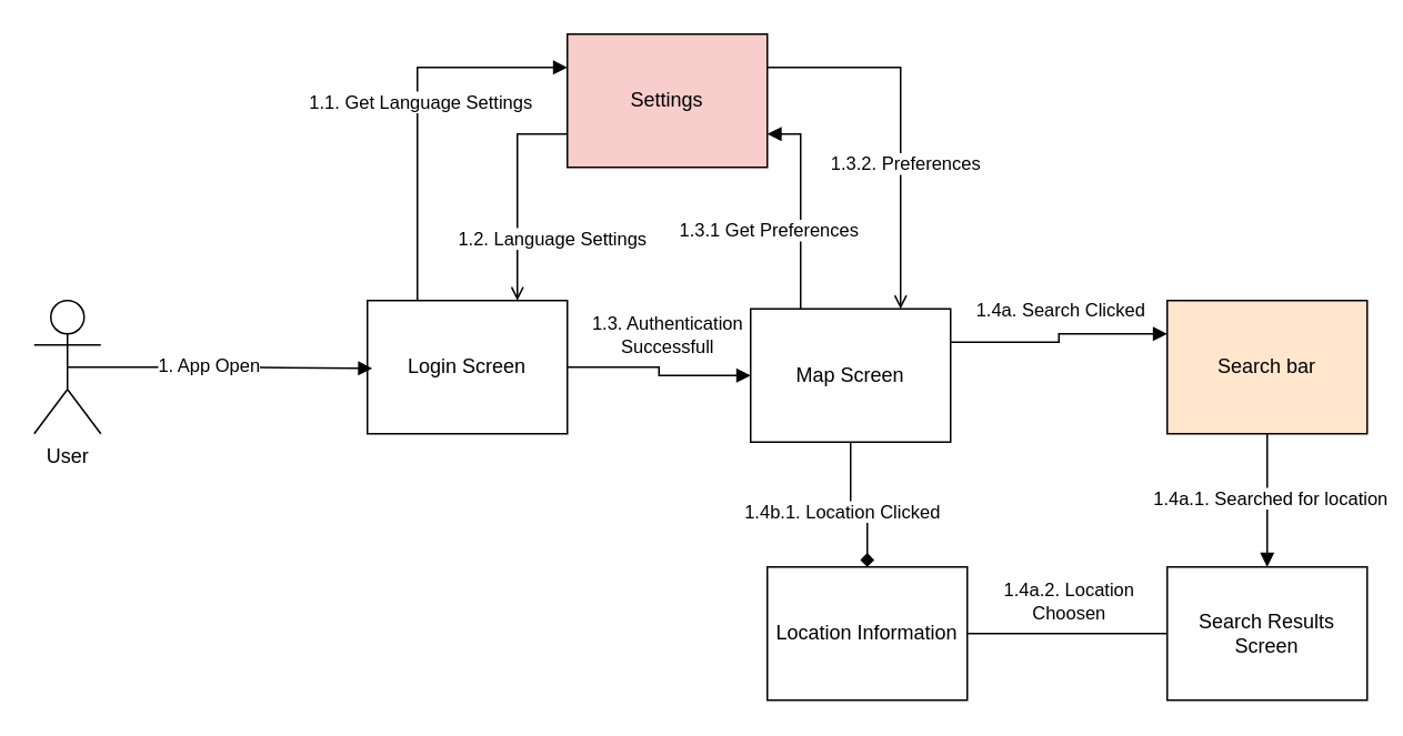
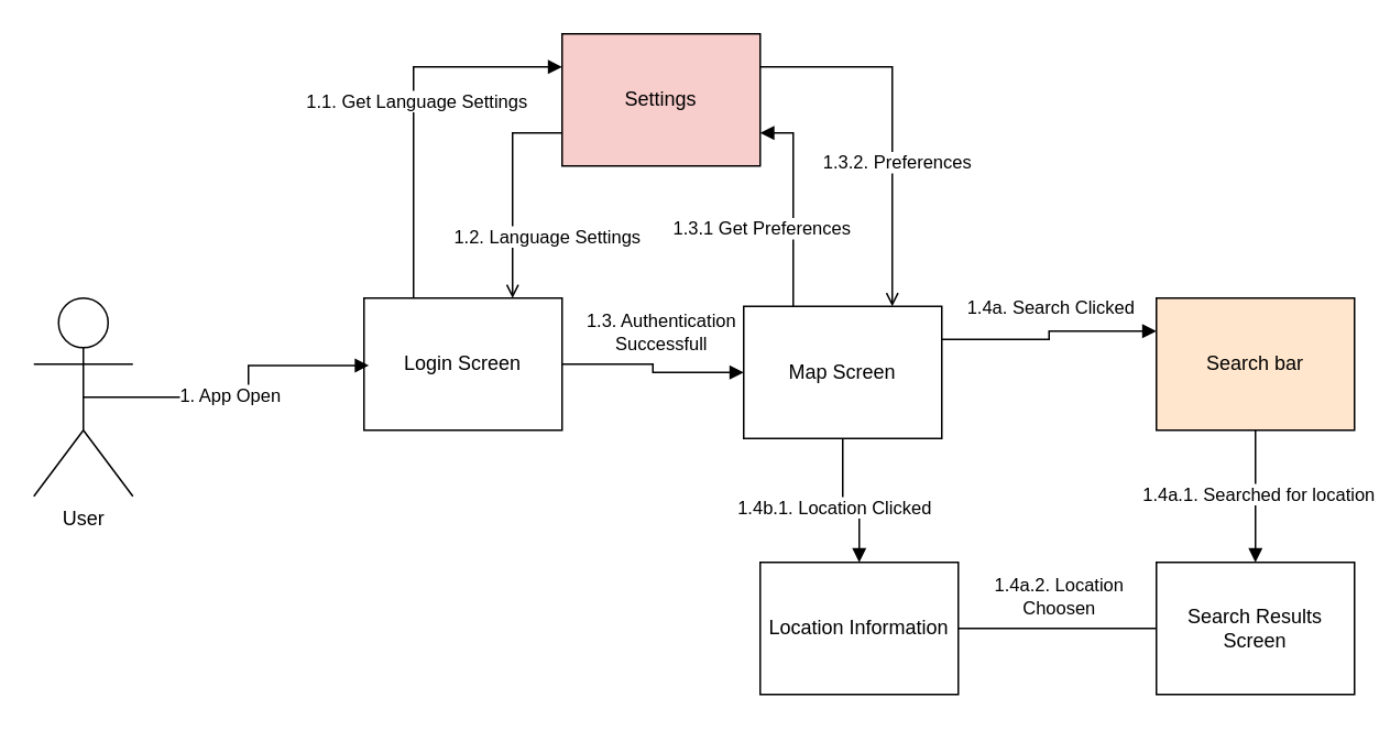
- <mxCell id="2" value="User" style="shape=umlActor;verticalLabelPosition=bottom;verticalAlign=top;html=1;outlineConnect=0;" vertex="1" parent="1"><mxGeometry x="20" y="180" width="40" height="80" as="geometry" /></mxCell>
+ <mxCell id="2" value="User" style="shape=umlActor;verticalLabelPosition=bottom;verticalAlign=top;html=1;outlineConnect=0;" vertex="1" parent="1"><mxGeometry x="20" y="180" width="60" height="120" as="geometry" /></mxCell>
- <mxCell id="8" style="edgeStyle=orthogonalEdgeStyle;rounded=0;orthogonalLoop=1;jettySize=auto;html=1;exitX=0.5;exitY=1;exitDx=0;exitDy=0;entryX=0.5;entryY=0;entryDx=0;entryDy=0;endArrow=diamond;endFill=1;" edge="1" parent="1" source="14" target="15"><mxGeometry relative="1" as="geometry" /></mxCell>
+ <mxCell id="8" style="edgeStyle=orthogonalEdgeStyle;rounded=0;orthogonalLoop=1;jettySize=auto;html=1;exitX=0.5;exitY=1;exitDx=0;exitDy=0;entryX=0.5;entryY=0;entryDx=0;entryDy=0;endArrow=block;endFill=1;" edge="1" parent="1" source="14" target="15"><mxGeometry relative="1" as="geometry" /></mxCell>
